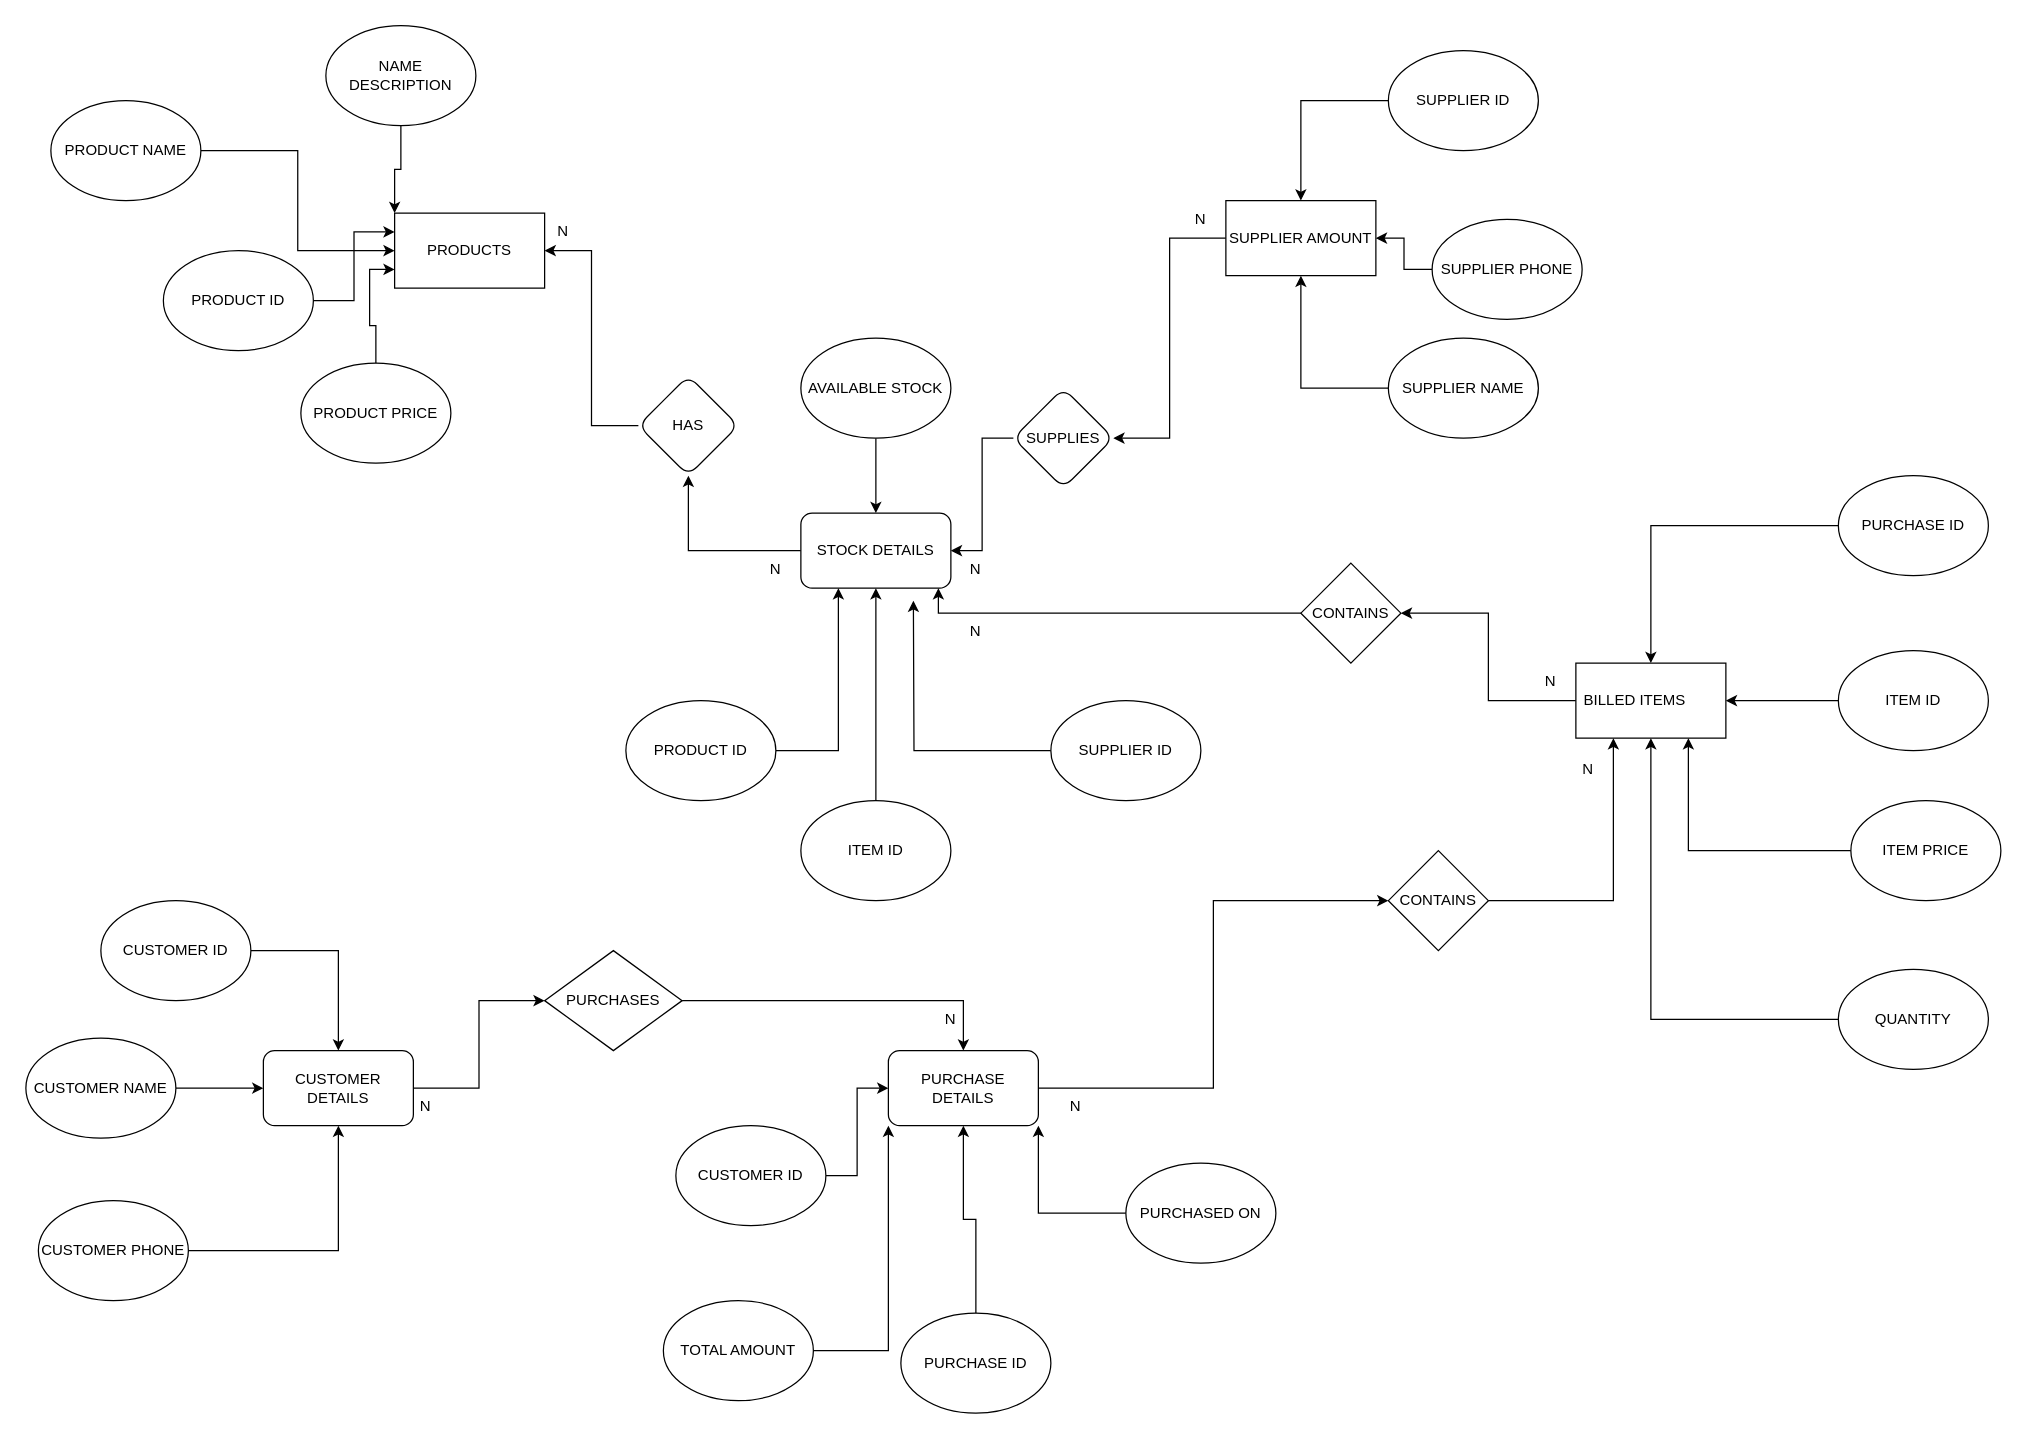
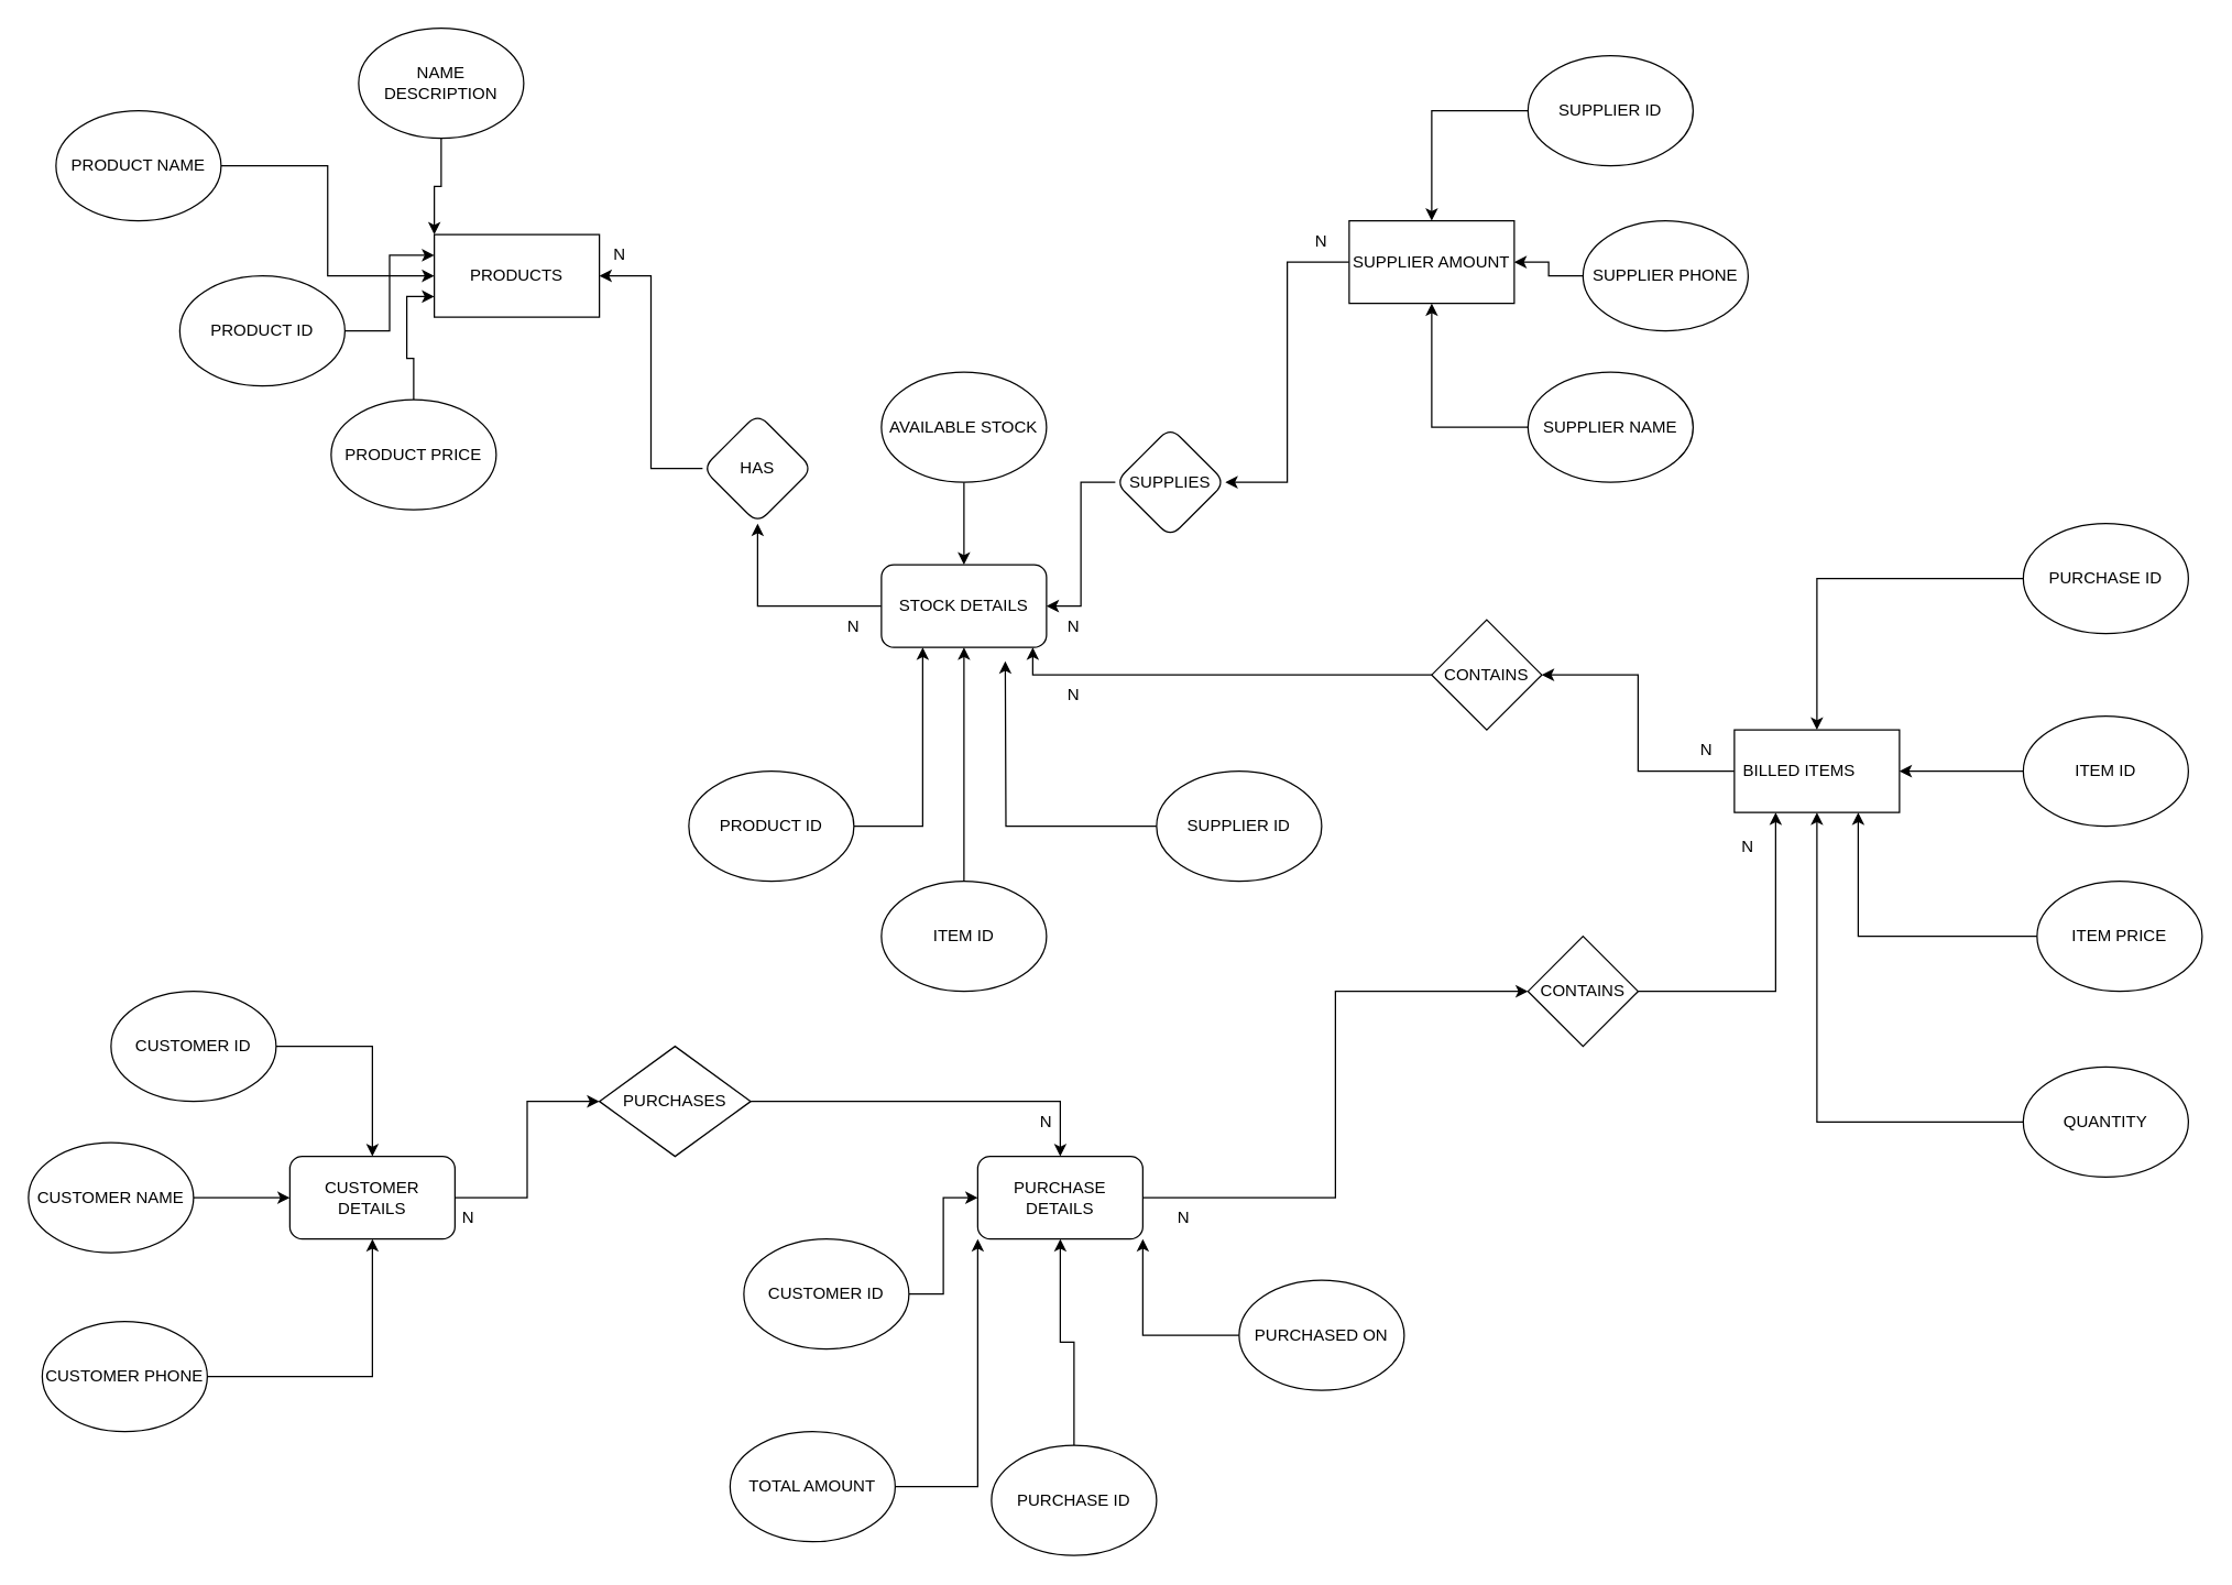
- <mxCell id="18" value="SUPPLIER PHONE" style="ellipse;whiteSpace=wrap;html=1;" vertex="1" parent="1"><mxGeometry x="1145" y="175" width="120" height="80" as="geometry" /></mxCell>
+ <mxCell id="18" value="SUPPLIER PHONE" style="ellipse;whiteSpace=wrap;html=1;" vertex="1" parent="1"><mxGeometry x="1150" y="160" width="120" height="80" as="geometry" /></mxCell>
